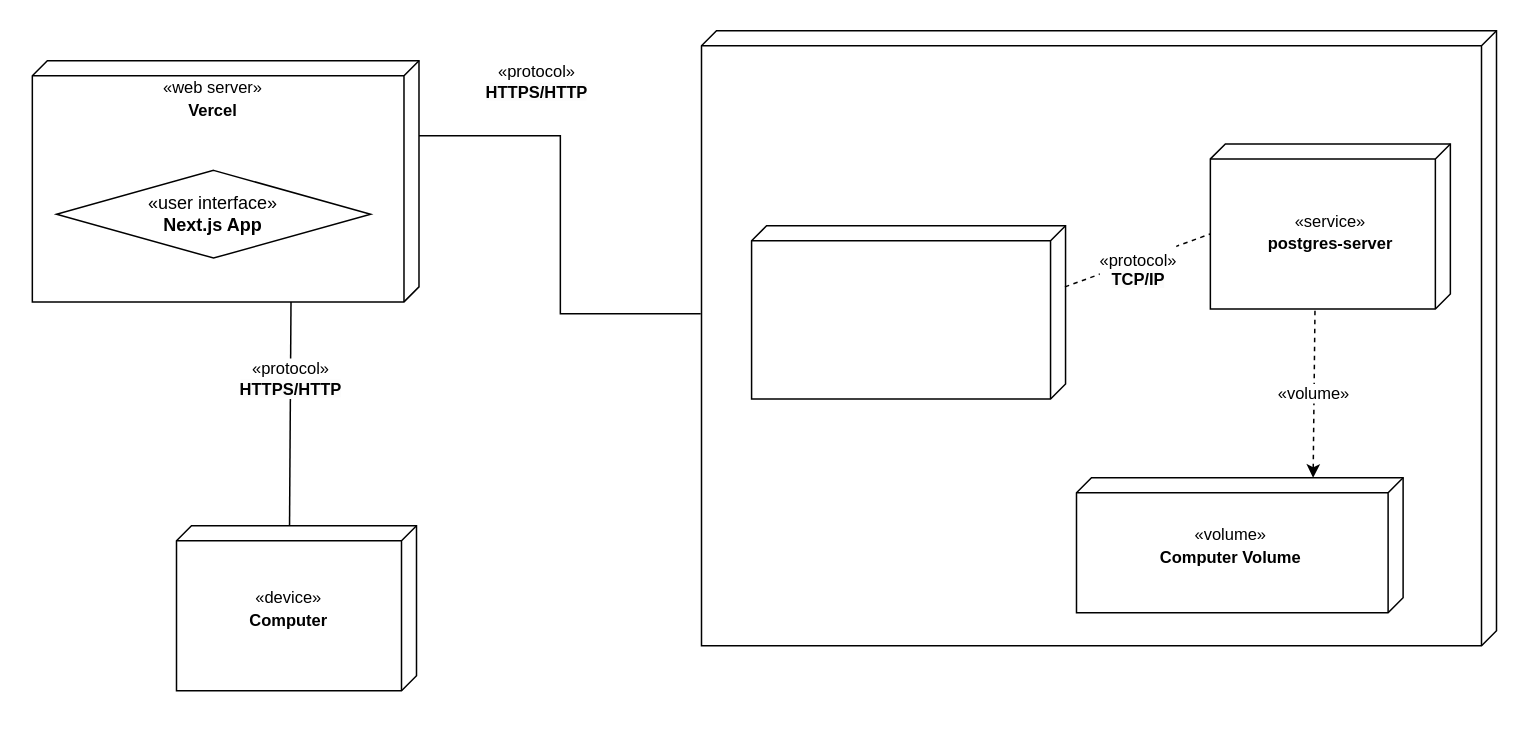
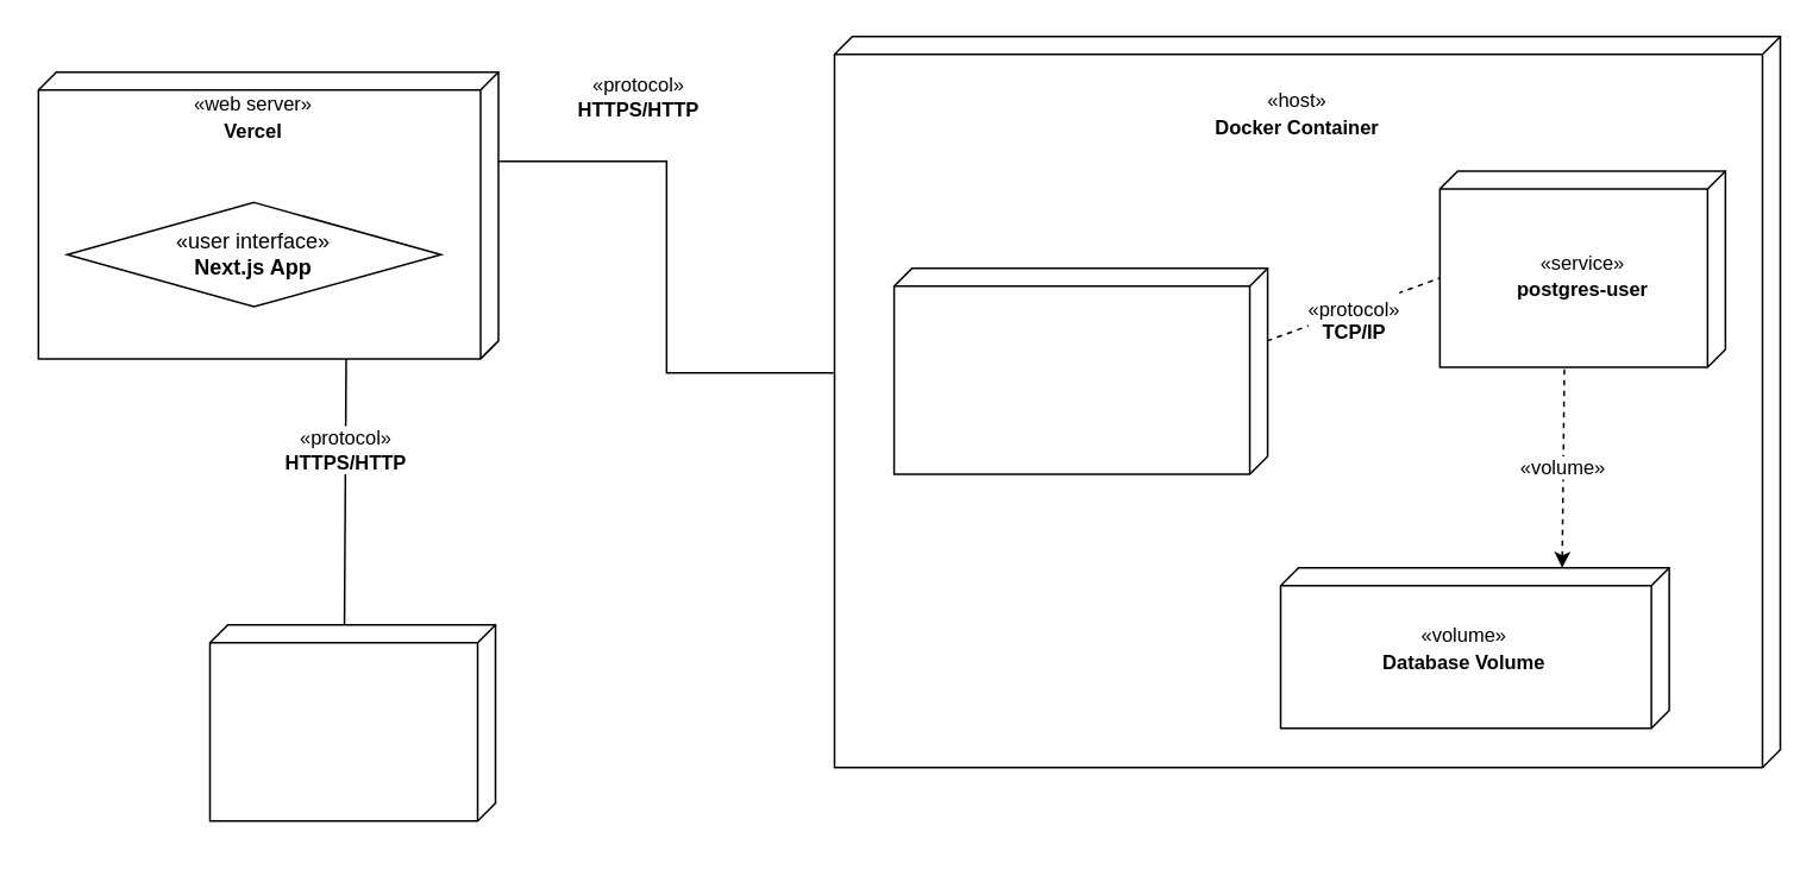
+ <mxCell id="8" value="&lt;font style=&quot;font-size: 11px;&quot;&gt;«host»&lt;br style=&quot;border-color: var(--border-color); font-size: 12px;&quot;&gt;&lt;b&gt;Docker Container&lt;/b&gt;&lt;br&gt;&lt;/font&gt;" style="text;html=1;strokeColor=none;fillColor=none;align=center;verticalAlign=middle;whiteSpace=wrap;rounded=0;" parent="1" vertex="1"><mxGeometry x="651.916" y="51.818" width="148.649" height="21.818" as="geometry" /></mxCell>
- <mxCell id="15" value="&lt;font style=&quot;font-size: 11px;&quot;&gt;«service»&lt;br style=&quot;border-color: var(--border-color); font-size: 12px;&quot;&gt;&lt;b&gt;postgres-server&lt;/b&gt;&lt;br&gt;&lt;/font&gt;" style="text;html=1;strokeColor=none;fillColor=none;align=center;verticalAlign=middle;whiteSpace=wrap;rounded=0;container=0;" parent="13" vertex="1"><mxGeometry x="31.347" y="49.407" width="97.299" height="17.807" as="geometry" /></mxCell>
+ <mxCell id="15" value="&lt;font style=&quot;font-size: 11px;&quot;&gt;«service»&lt;br style=&quot;border-color: var(--border-color); font-size: 12px;&quot;&gt;&lt;b&gt;postgres-user&lt;/b&gt;&lt;br&gt;&lt;/font&gt;" style="text;html=1;strokeColor=none;fillColor=none;align=center;verticalAlign=middle;whiteSpace=wrap;rounded=0;container=0;" parent="13" vertex="1"><mxGeometry x="31.347" y="49.407" width="97.299" height="17.807" as="geometry" /></mxCell>
- <mxCell id="23" value="&lt;font style=&quot;font-size: 11px;&quot;&gt;«volume»&lt;br style=&quot;border-color: var(--border-color); font-size: 12px;&quot;&gt;&lt;b&gt;Computer Volume&lt;/b&gt;&lt;br&gt;&lt;/font&gt;" style="text;html=1;strokeColor=none;fillColor=none;align=center;verticalAlign=middle;whiteSpace=wrap;rounded=0;" parent="21" vertex="1"><mxGeometry x="21.775" y="47.322" width="162.421" height="31.338" as="geometry" /></mxCell>
+ <mxCell id="23" value="&lt;font style=&quot;font-size: 11px;&quot;&gt;«volume»&lt;br style=&quot;border-color: var(--border-color); font-size: 12px;&quot;&gt;&lt;b&gt;Database Volume&lt;/b&gt;&lt;br&gt;&lt;/font&gt;" style="text;html=1;strokeColor=none;fillColor=none;align=center;verticalAlign=middle;whiteSpace=wrap;rounded=0;" parent="21" vertex="1"><mxGeometry x="21.775" y="47.322" width="162.421" height="31.338" as="geometry" /></mxCell>
- <mxCell id="19" value="&lt;font style=&quot;font-size: 11px;&quot;&gt;«device»&lt;br style=&quot;border-color: var(--border-color); font-size: 12px;&quot;&gt;&lt;b&gt;Computer&lt;/b&gt;&lt;br&gt;&lt;/font&gt;" style="text;html=1;strokeColor=none;fillColor=none;align=center;verticalAlign=middle;whiteSpace=wrap;rounded=0;" parent="17" vertex="1"><mxGeometry x="20" y="45" width="90" height="20" as="geometry" /></mxCell>
